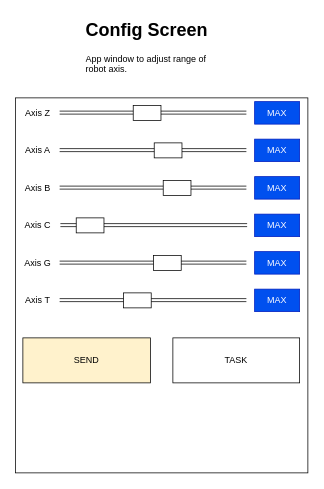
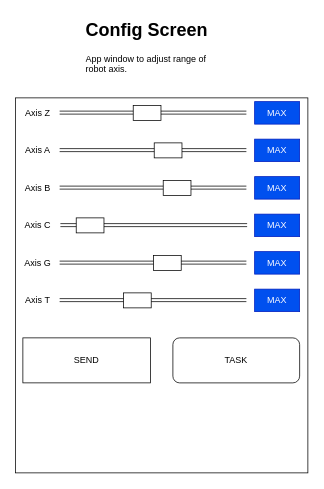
- <mxCell id="8" value="SEND" style="rounded=0;whiteSpace=wrap;html=1;strokeColor=default;fillColor=#fff2cc;" parent="1" vertex="1"><mxGeometry x="30" y="450" width="170" height="60" as="geometry" /></mxCell>
+ <mxCell id="8" value="SEND" style="rounded=0;whiteSpace=wrap;html=1;strokeColor=default;" parent="1" vertex="1"><mxGeometry x="30" y="450" width="170" height="60" as="geometry" /></mxCell>
- <mxCell id="9" value="TASK" style="rounded=0;whiteSpace=wrap;html=1;strokeColor=default;" parent="1" vertex="1"><mxGeometry x="230" y="450" width="169" height="60" as="geometry" /></mxCell>
+ <mxCell id="9" value="TASK" style="whiteSpace=wrap;html=1;strokeColor=default;rounded=1;" parent="1" vertex="1"><mxGeometry x="230" y="450" width="169" height="60" as="geometry" /></mxCell>
